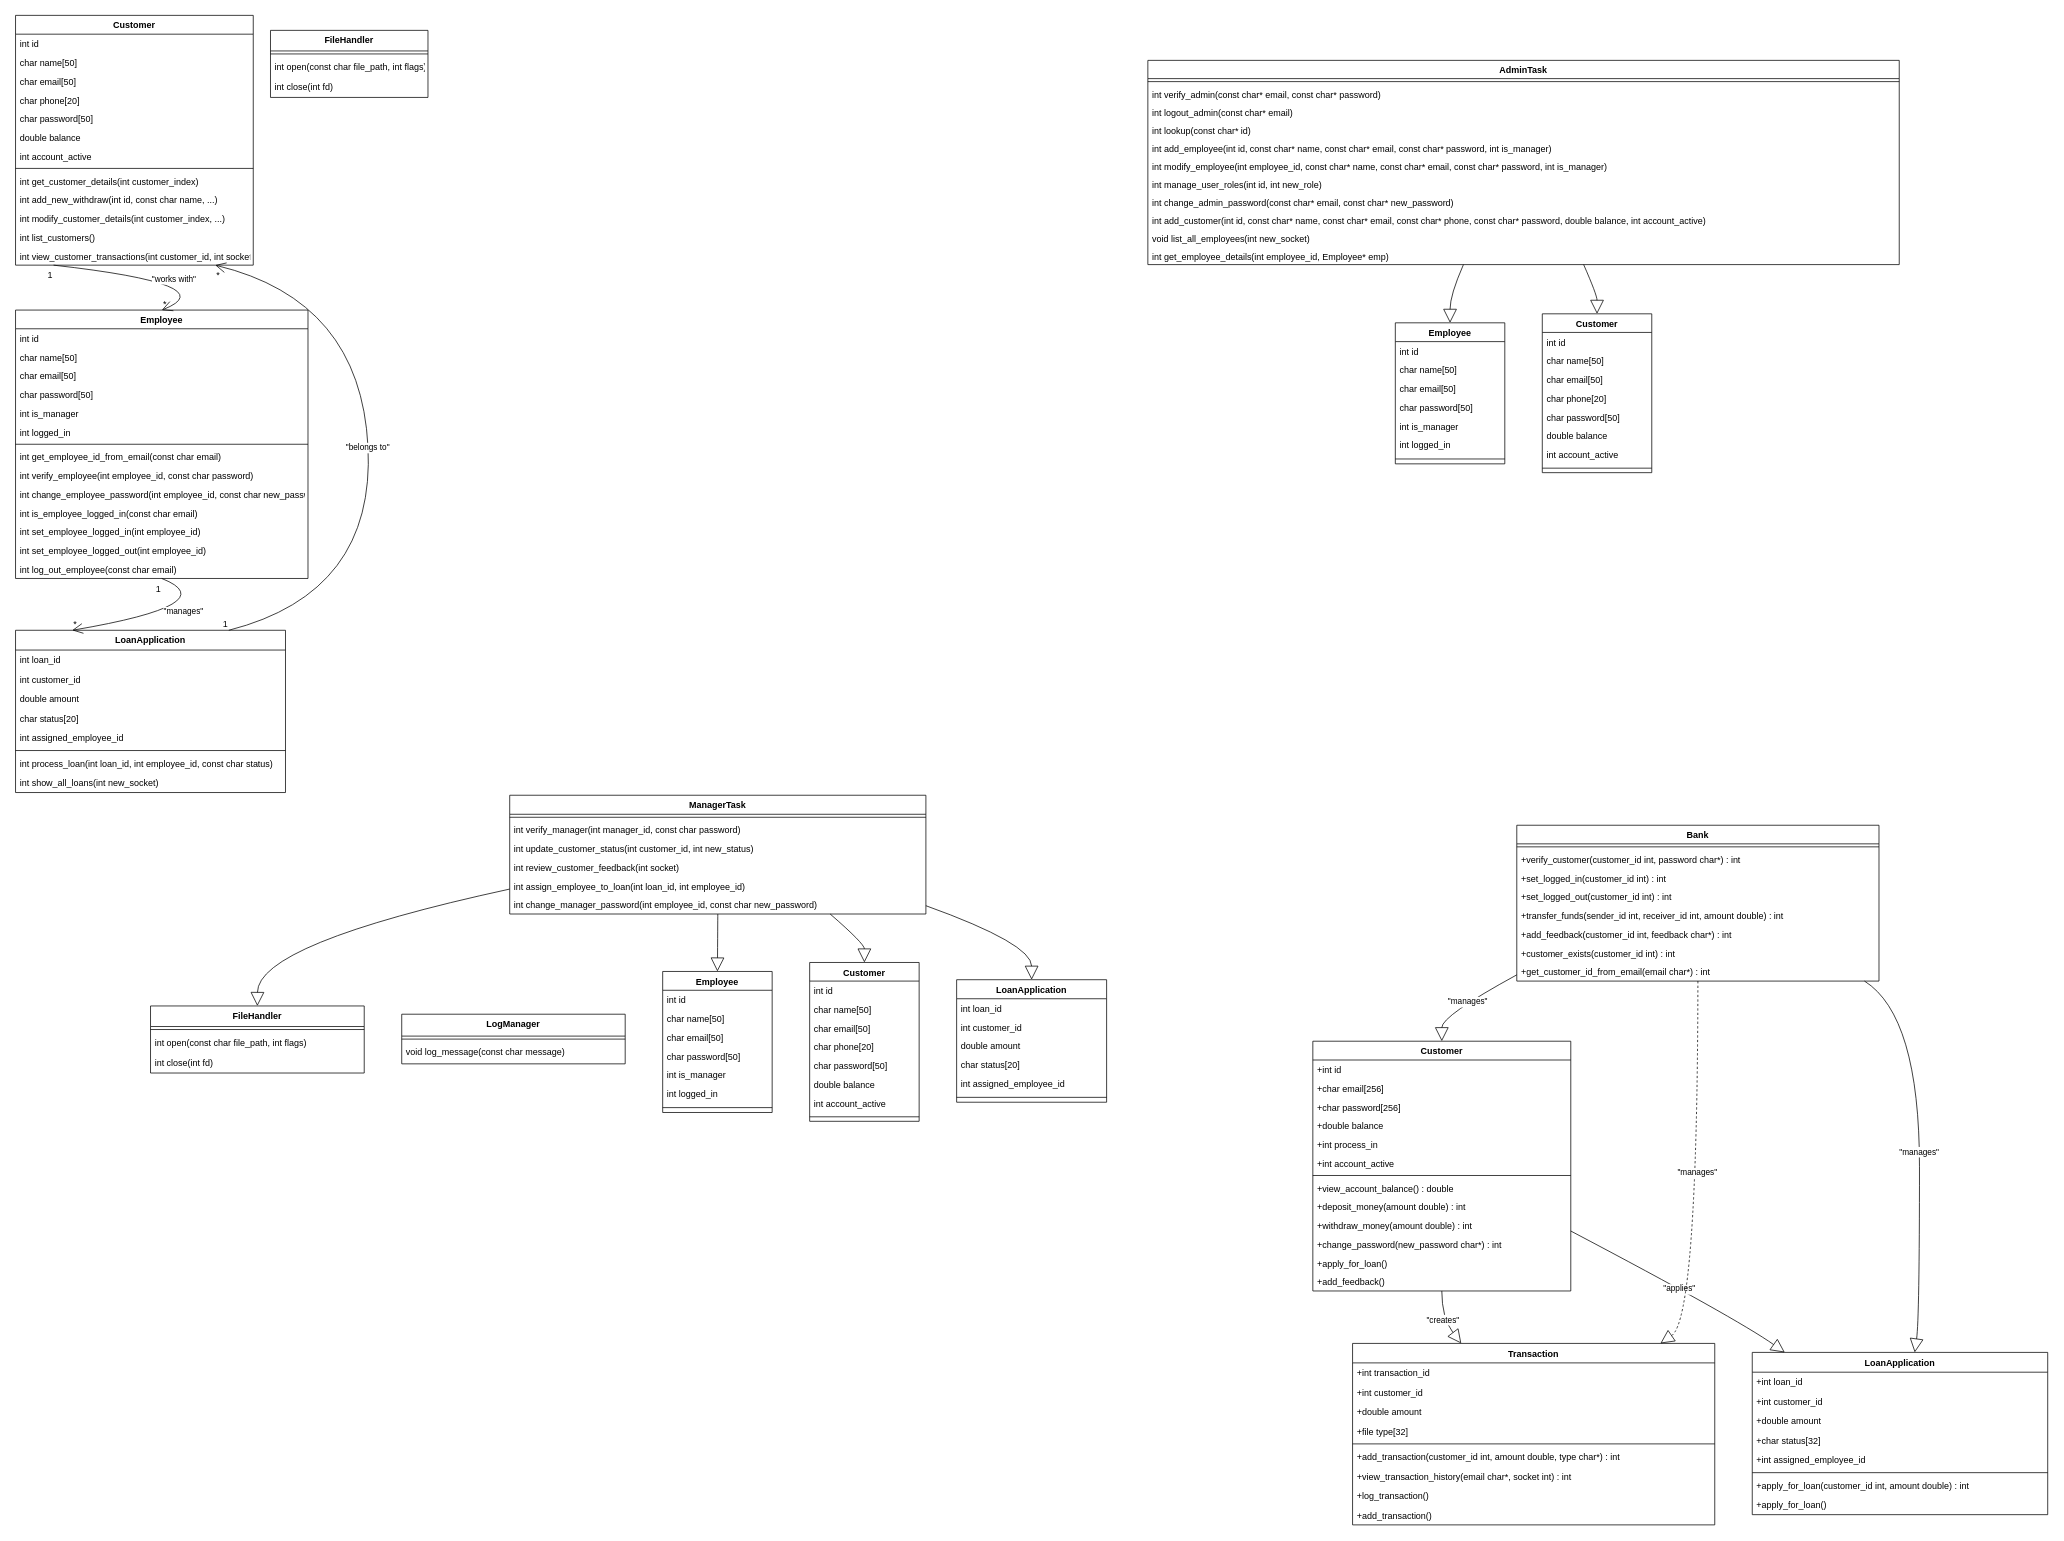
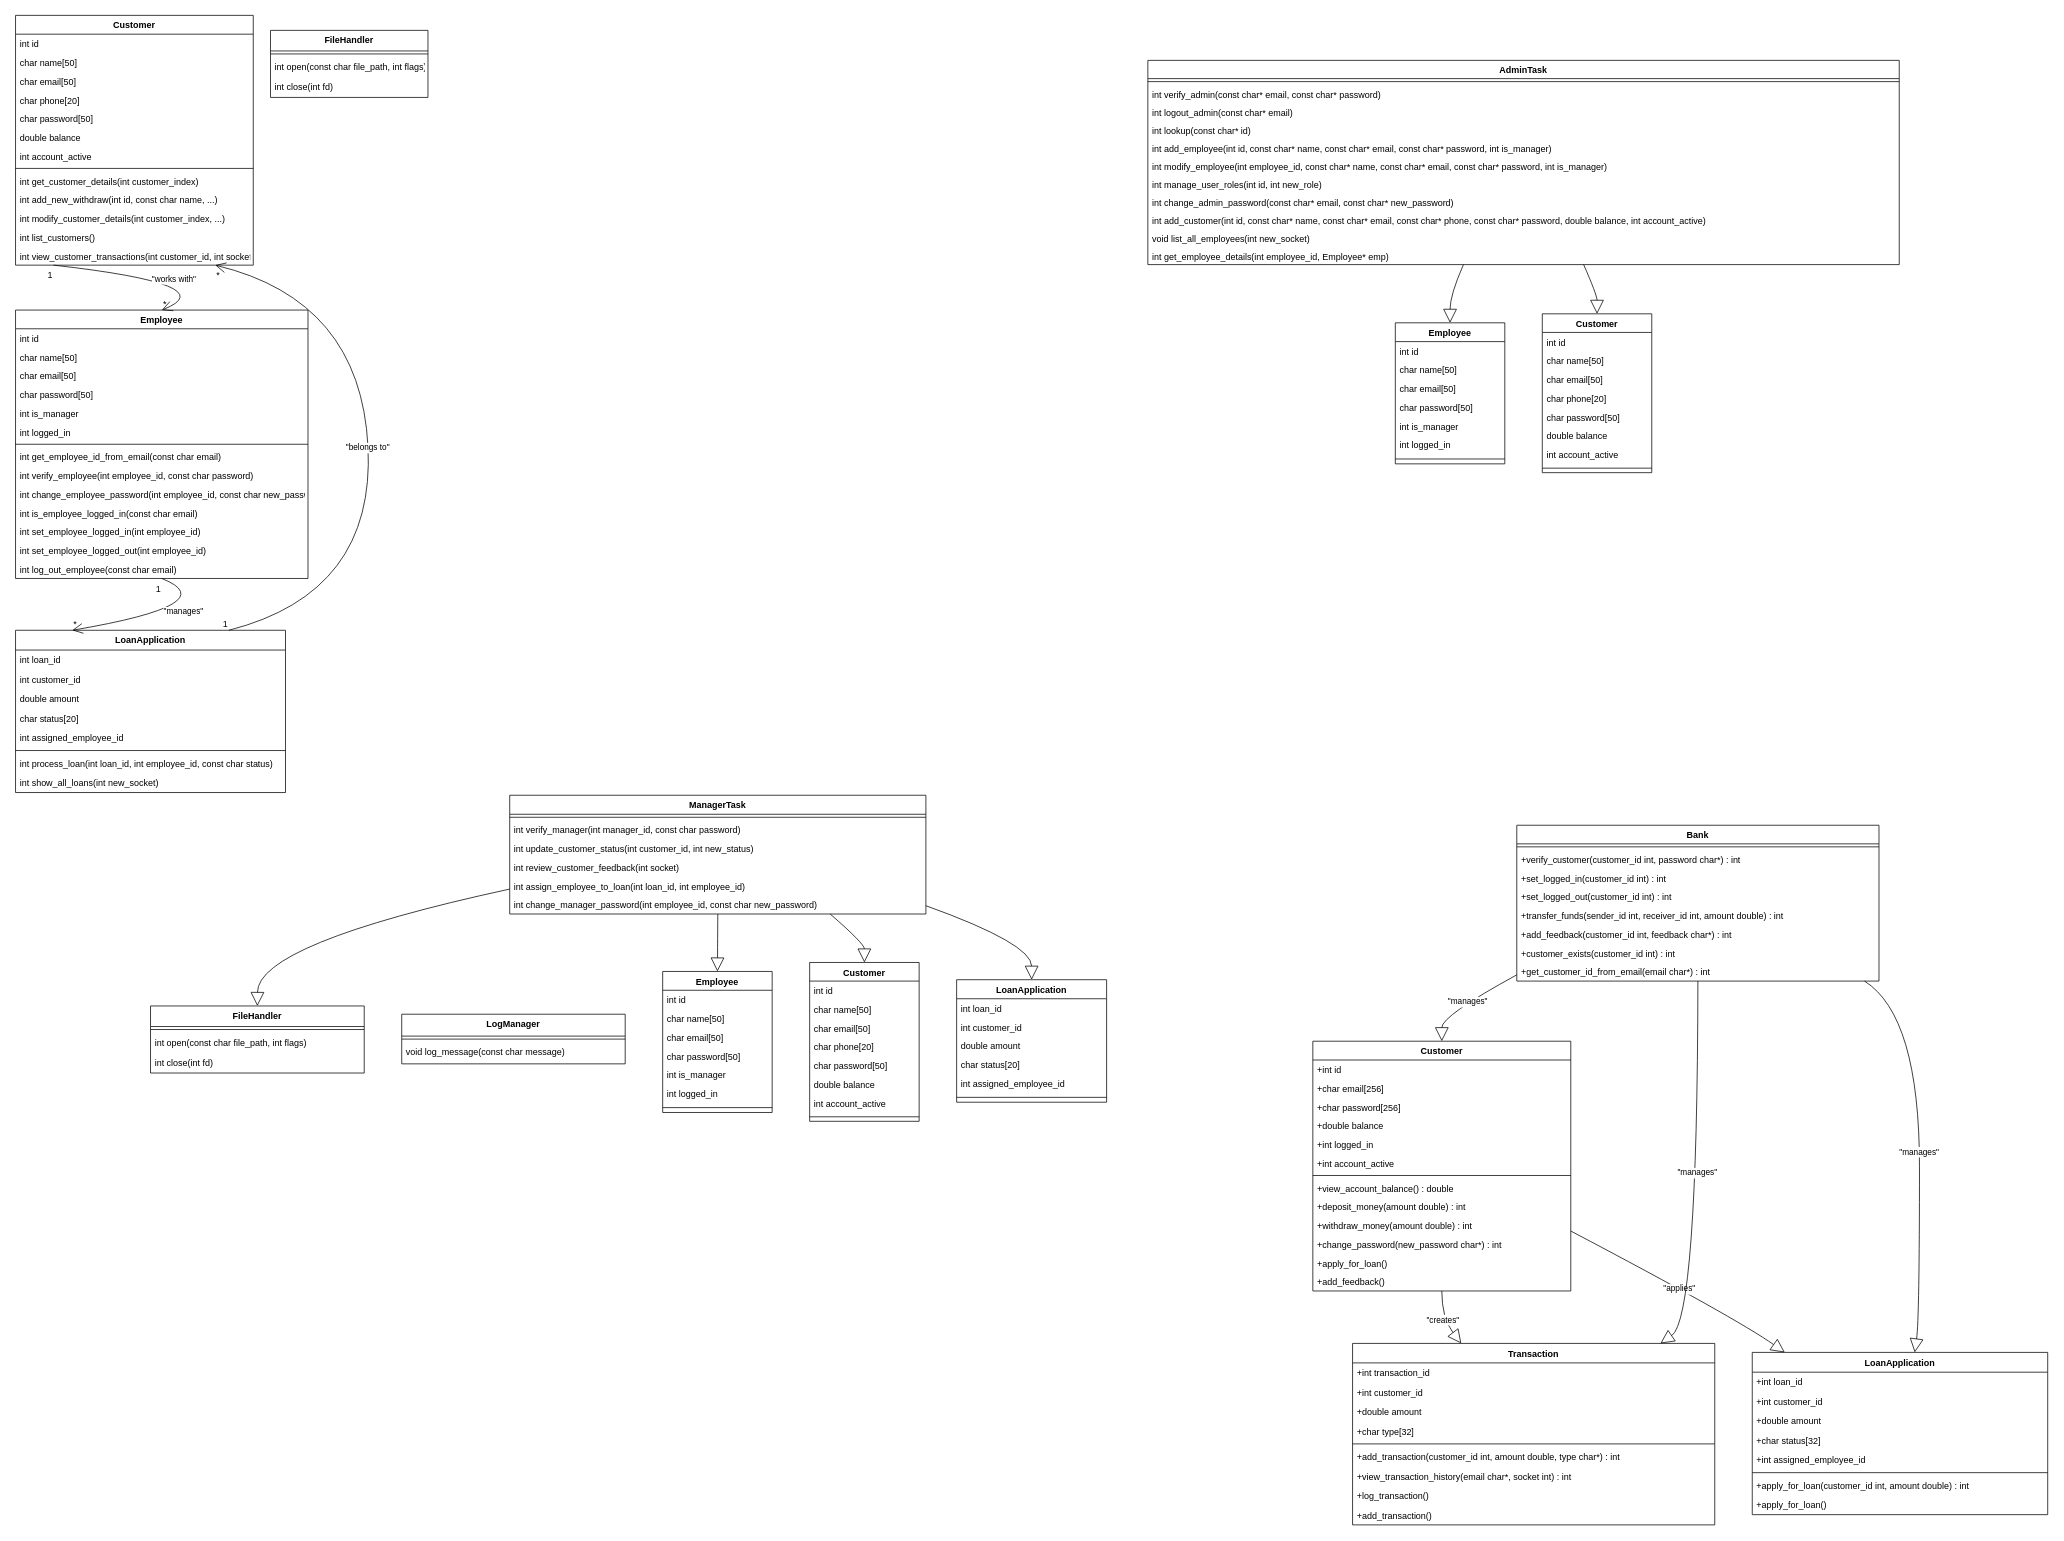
- <mxCell id="171" value="&quot;manages&quot;" style="curved=1;startArrow=none;endArrow=block;endSize=16;endFill=0;exitX=0.5;exitY=1;entryX=0.85;entryY=0;rounded=0;dashed=1;" edge="1" parent="1" source="159" target="140"><mxGeometry relative="1" as="geometry"><Array as="points"><mxPoint x="2263" y="1757" /></Array></mxGeometry></mxCell>
+ <mxCell id="171" value="&quot;manages&quot;" style="curved=1;startArrow=none;endArrow=block;endSize=16;endFill=0;exitX=0.5;exitY=1;entryX=0.85;entryY=0;rounded=0;" edge="1" parent="1" source="159" target="140"><mxGeometry relative="1" as="geometry"><Array as="points"><mxPoint x="2263" y="1757" /></Array></mxGeometry></mxCell>
- <mxCell id="131" value="+int process_in" style="text;strokeColor=none;fillColor=none;align=left;verticalAlign=top;spacingLeft=4;spacingRight=4;overflow=hidden;rotatable=0;points=[[0,0.5],[1,0.5]];portConstraint=eastwest;" vertex="1" parent="126"><mxGeometry y="125.077" width="344" height="25" as="geometry" /></mxCell>
+ <mxCell id="131" value="+int logged_in" style="text;strokeColor=none;fillColor=none;align=left;verticalAlign=top;spacingLeft=4;spacingRight=4;overflow=hidden;rotatable=0;points=[[0,0.5],[1,0.5]];portConstraint=eastwest;" vertex="1" parent="126"><mxGeometry y="125.077" width="344" height="25" as="geometry" /></mxCell>
- <mxCell id="144" value="+file type[32]" style="text;strokeColor=none;fillColor=none;align=left;verticalAlign=top;spacingLeft=4;spacingRight=4;overflow=hidden;rotatable=0;points=[[0,0.5],[1,0.5]];portConstraint=eastwest;" vertex="1" parent="140"><mxGeometry y="104" width="483" height="26" as="geometry" /></mxCell>
+ <mxCell id="144" value="+char type[32]" style="text;strokeColor=none;fillColor=none;align=left;verticalAlign=top;spacingLeft=4;spacingRight=4;overflow=hidden;rotatable=0;points=[[0,0.5],[1,0.5]];portConstraint=eastwest;" vertex="1" parent="140"><mxGeometry y="104" width="483" height="26" as="geometry" /></mxCell>
